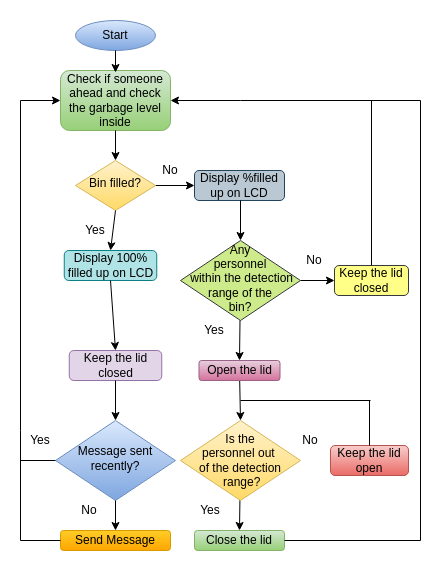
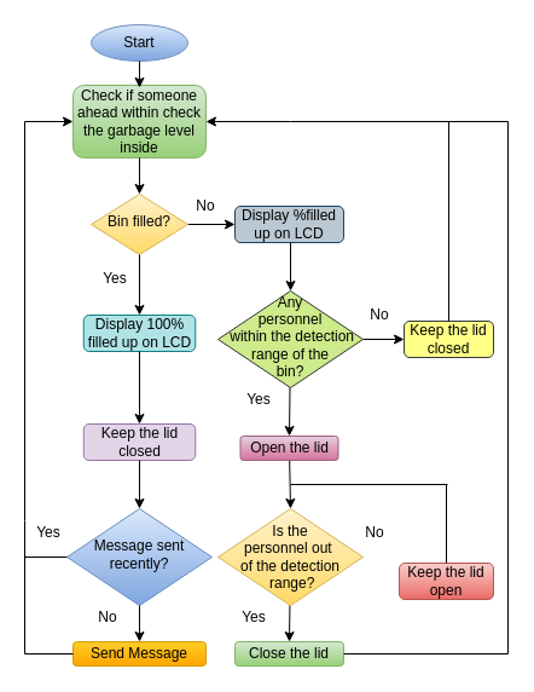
- <mxCell id="14" value="Check if someone ahead and check the garbage level inside" style="rounded=1;whiteSpace=wrap;html=1;fillColor=#d5e8d4;strokeColor=#82b366;gradientColor=#97d077;" parent="1" vertex="1"><mxGeometry x="60" y="70" width="110" height="60" as="geometry" /></mxCell>
+ <mxCell id="14" value="Check if someone ahead within check the garbage level inside" style="rounded=1;whiteSpace=wrap;html=1;fillColor=#d5e8d4;strokeColor=#82b366;gradientColor=#97d077;" parent="1" vertex="1"><mxGeometry x="60" y="70" width="110" height="60" as="geometry" /></mxCell>
- <mxCell id="15" value="Display 100% filled up on LCD" style="rounded=1;whiteSpace=wrap;html=1;fillColor=#b0e3e6;strokeColor=#0e8088;" parent="1" vertex="1"><mxGeometry x="63.75" y="250" width="92.5" height="30" as="geometry" /></mxCell>
+ <mxCell id="15" value="Display 100% filled up on LCD" style="rounded=1;whiteSpace=wrap;html=1;fillColor=#b0e3e6;strokeColor=#0e8088;" parent="1" vertex="1"><mxGeometry x="68.75" y="260" width="92.5" height="30" as="geometry" /></mxCell>
- <mxCell id="19" value="Keep the lid open" style="rounded=1;whiteSpace=wrap;html=1;gradientColor=#ea6b66;fillColor=#f8cecc;strokeColor=#b85450;" parent="1" vertex="1"><mxGeometry x="330" y="445" width="78" height="30" as="geometry" /></mxCell>
+ <mxCell id="19" value="Keep the lid open" style="rounded=1;whiteSpace=wrap;html=1;gradientColor=#ea6b66;fillColor=#f8cecc;strokeColor=#b85450;" parent="1" vertex="1"><mxGeometry x="330" y="465" width="78" height="30" as="geometry" /></mxCell>
